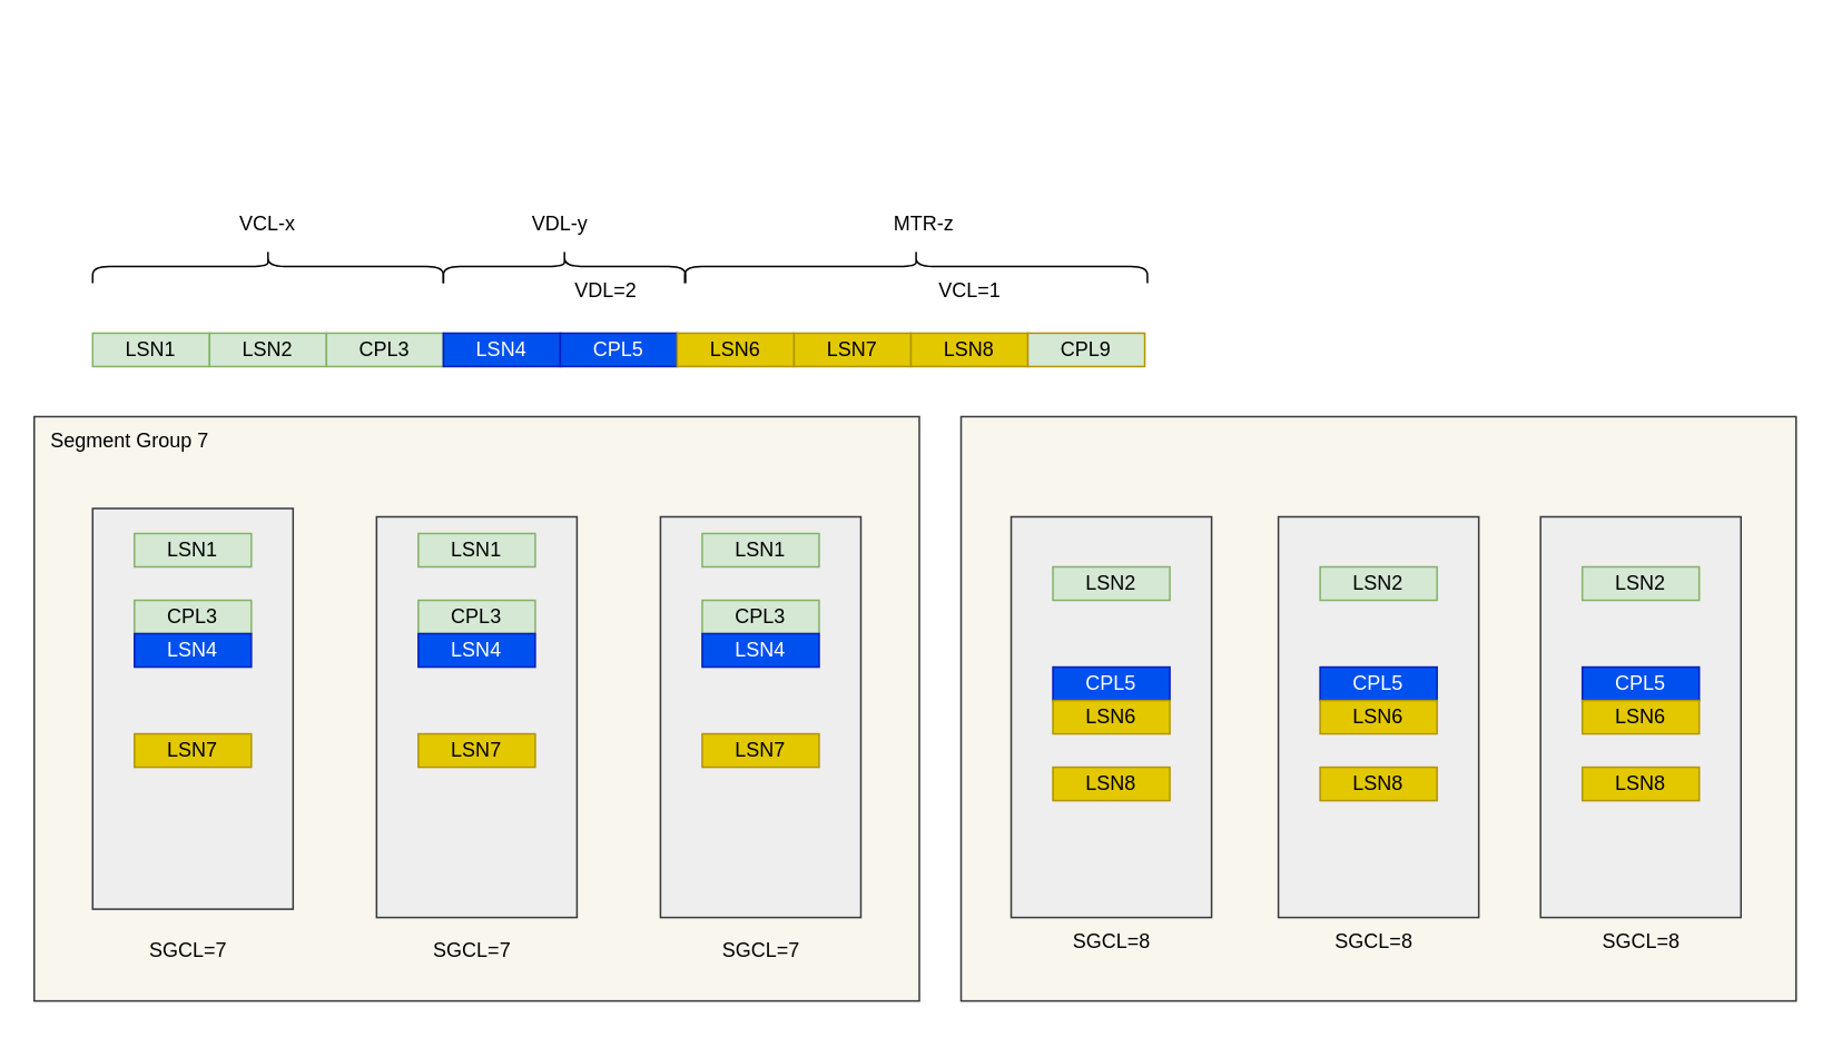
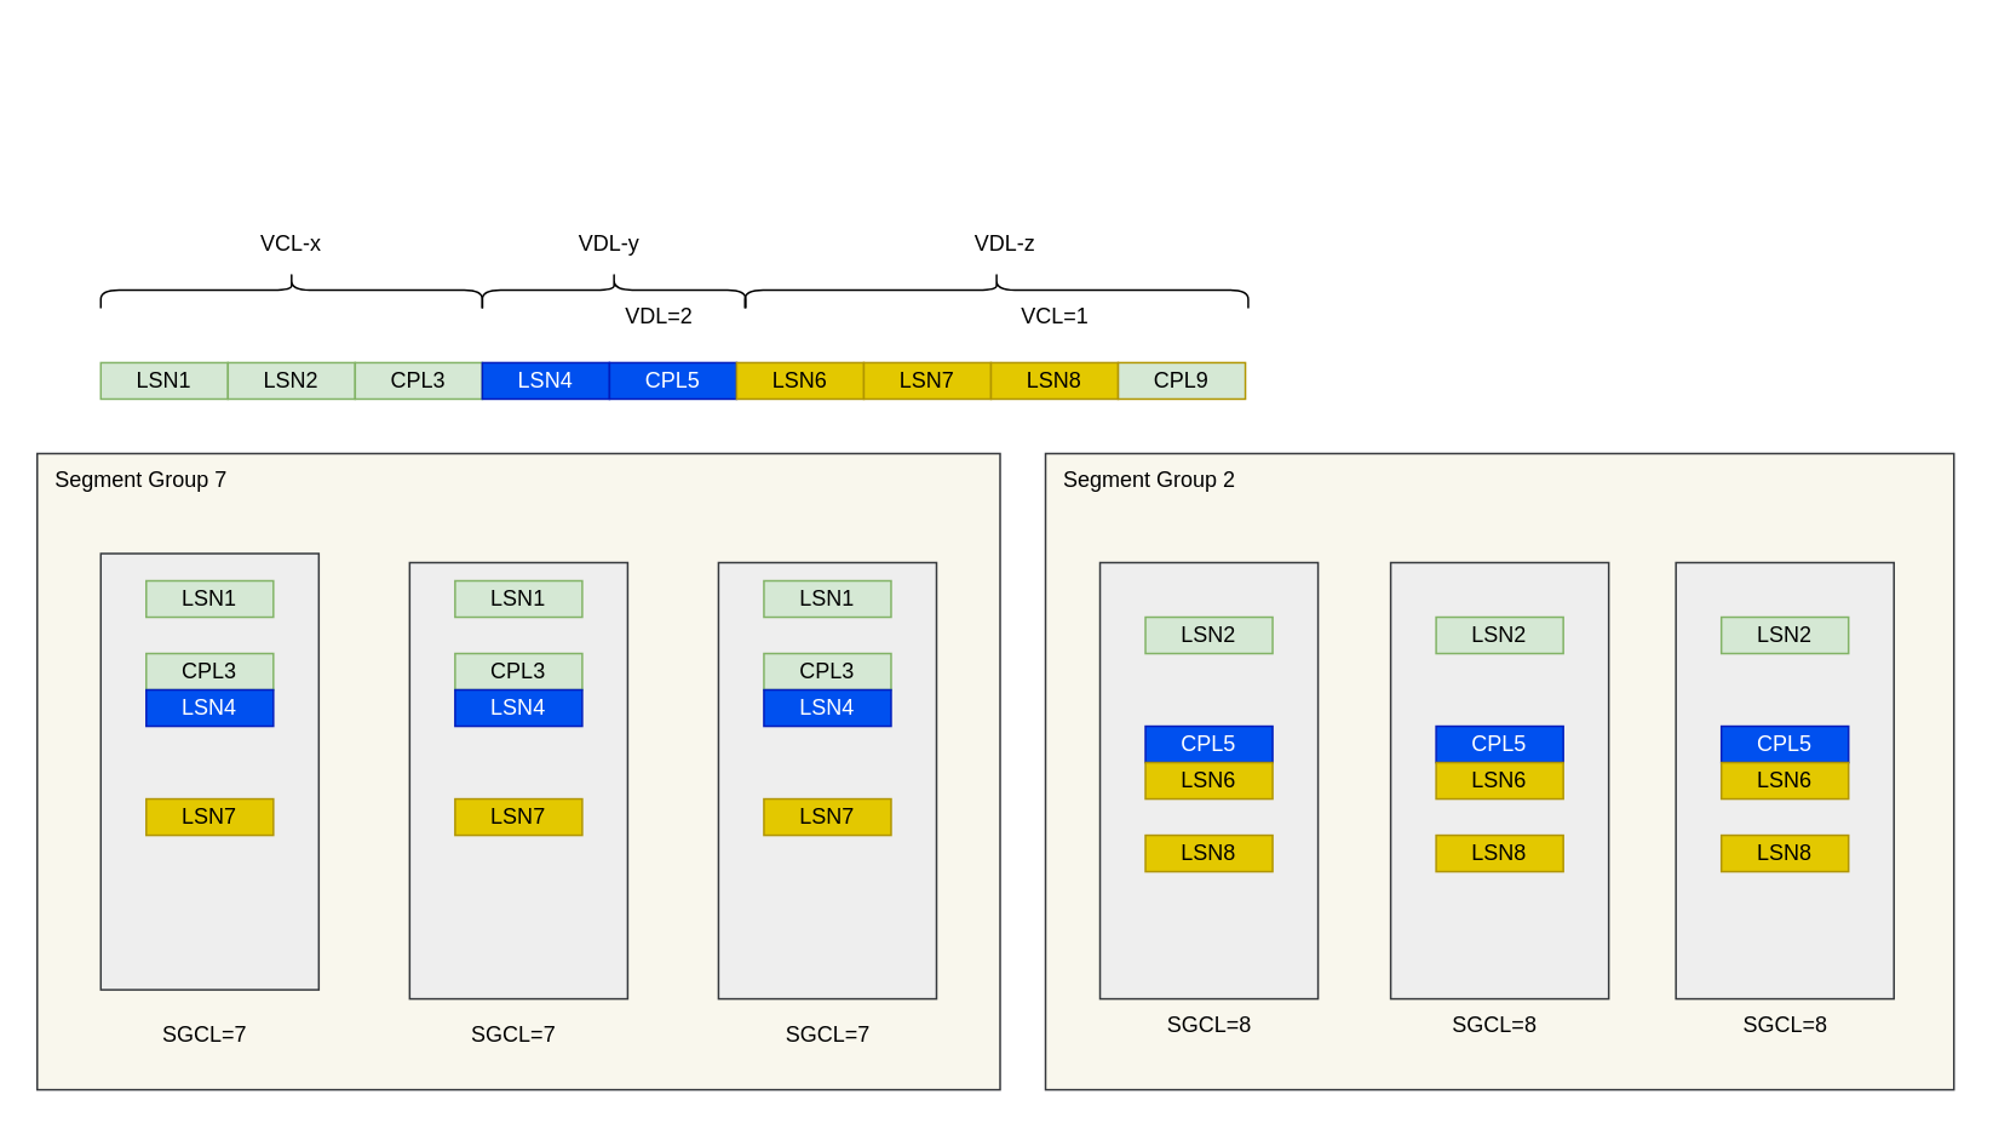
- <mxCell id="58" value="MTR-z" style="text;html=1;strokeColor=none;fillColor=none;align=center;verticalAlign=middle;whiteSpace=wrap;rounded=0;" vertex="1" parent="1"><mxGeometry x="522.5" y="119" width="60" height="30" as="geometry" /></mxCell>
+ <mxCell id="58" value="VDL-z" style="text;html=1;strokeColor=none;fillColor=none;align=center;verticalAlign=middle;whiteSpace=wrap;rounded=0;" vertex="1" parent="1"><mxGeometry x="522.5" y="119" width="60" height="30" as="geometry" /></mxCell>
+ <mxCell id="40" value="Segment Group 2" style="text;html=1;strokeColor=none;fillColor=none;align=center;verticalAlign=middle;whiteSpace=wrap;rounded=0;" vertex="1" parent="1"><mxGeometry x="575" y="249" width="115" height="30" as="geometry" /></mxCell>
